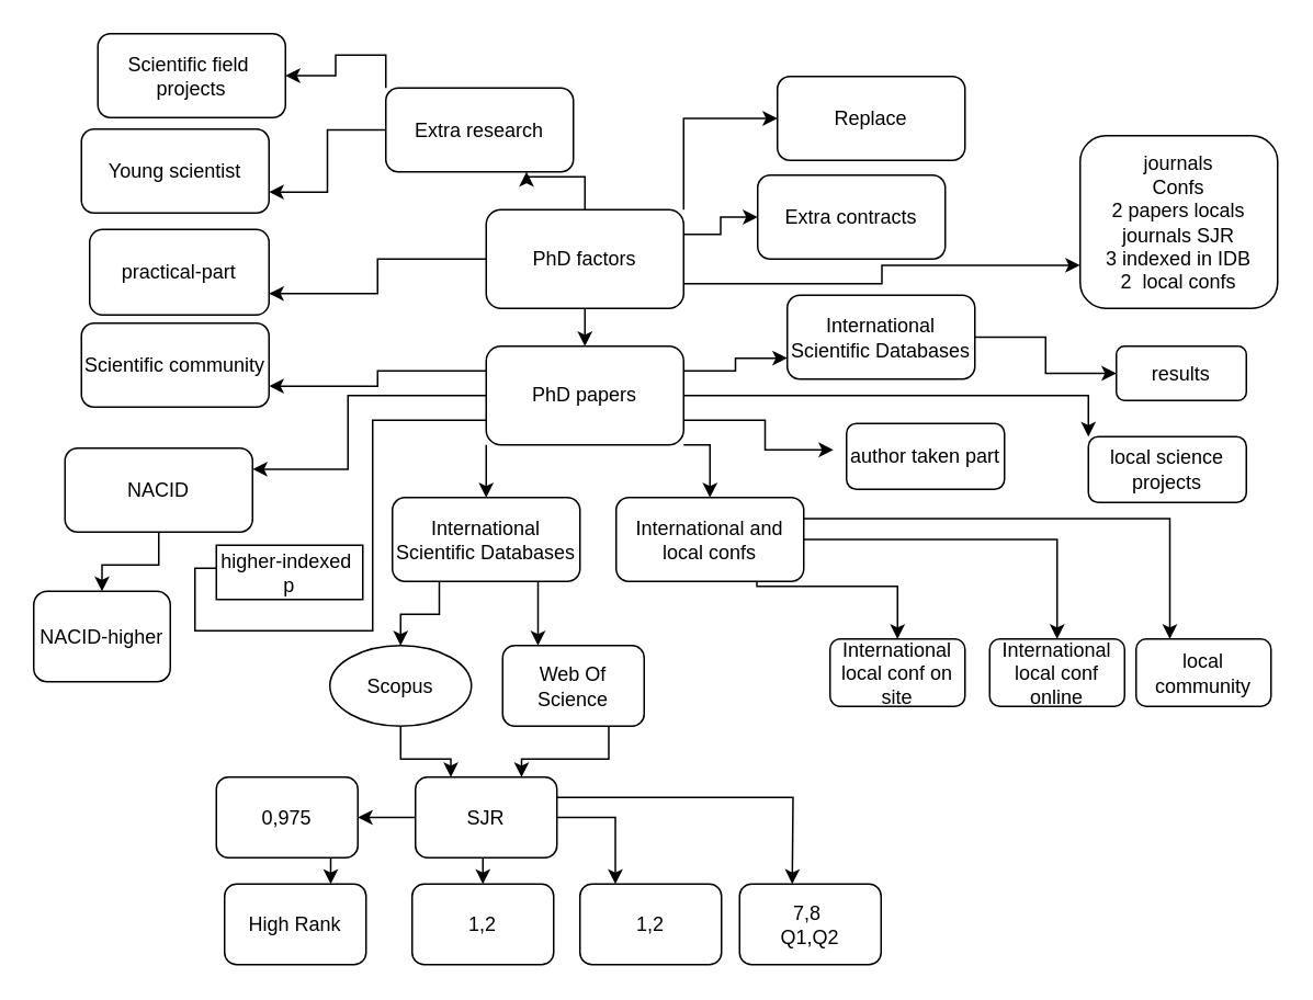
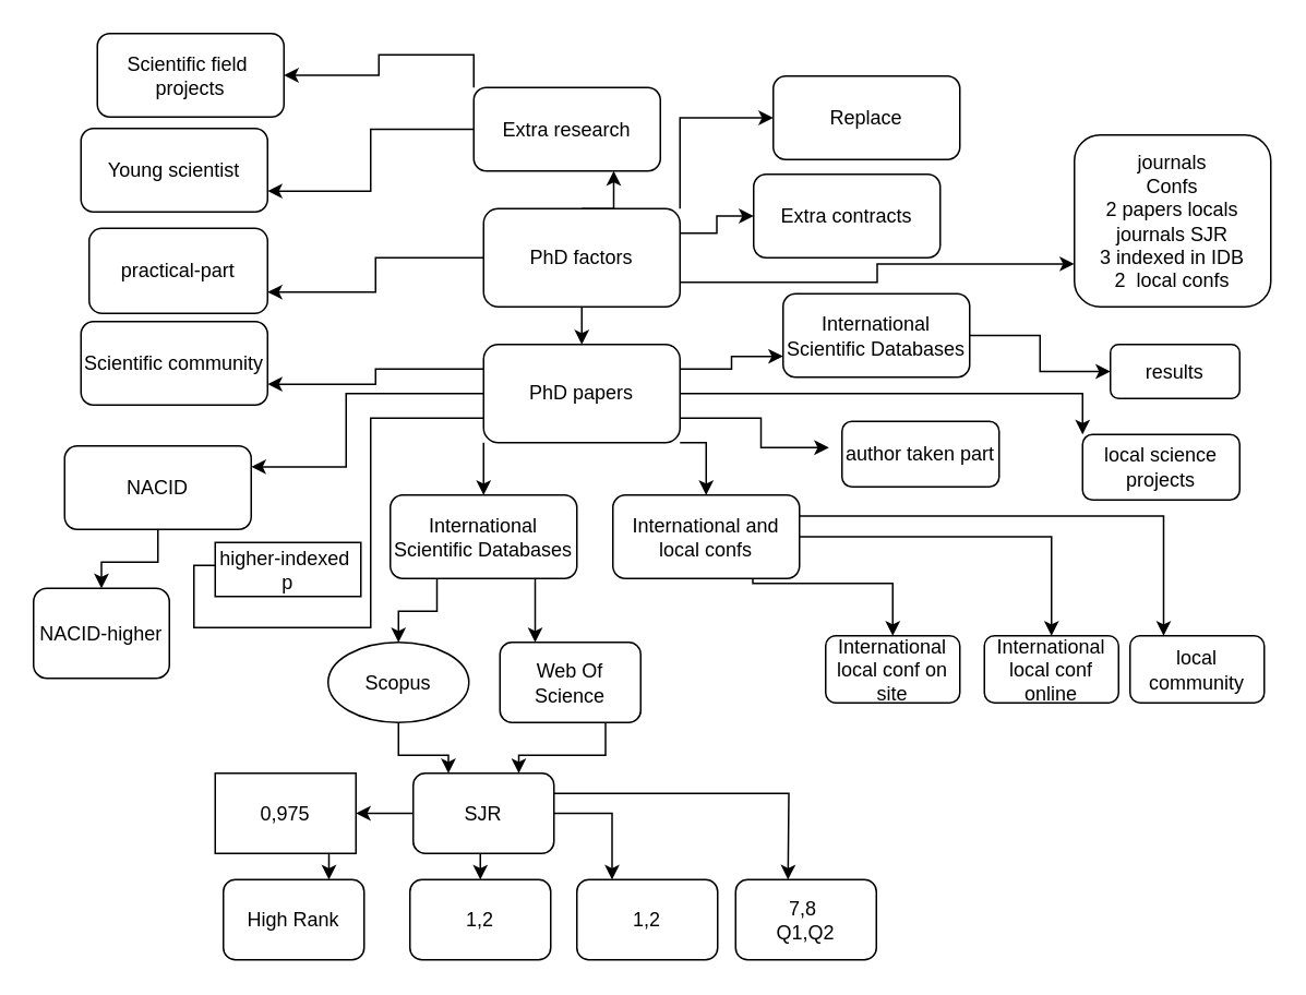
- <mxCell id="56" value="Extra research" style="rounded=1;whiteSpace=wrap;html=1;" vertex="1" parent="1"><mxGeometry x="234" y="53" width="114" height="51" as="geometry" /></mxCell>
+ <mxCell id="56" value="Extra research" style="rounded=1;whiteSpace=wrap;html=1;" vertex="1" parent="1"><mxGeometry x="289" y="53" width="114" height="51" as="geometry" /></mxCell>
- <mxCell id="44" value="0,975" style="rounded=1;whiteSpace=wrap;html=1;" vertex="1" parent="1"><mxGeometry x="131" y="472" width="86" height="49" as="geometry" /></mxCell>
+ <mxCell id="44" value="0,975" style="whiteSpace=wrap;html=1;rounded=0;" vertex="1" parent="1"><mxGeometry x="131" y="472" width="86" height="49" as="geometry" /></mxCell>
